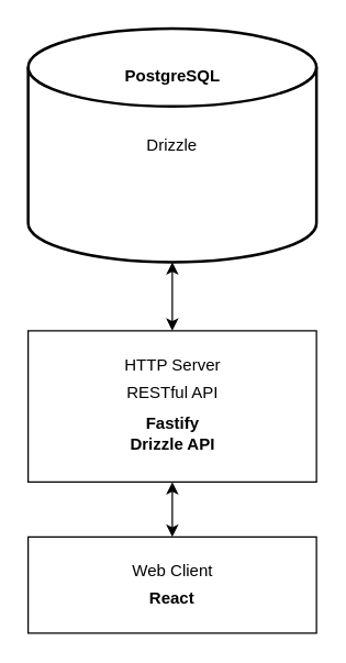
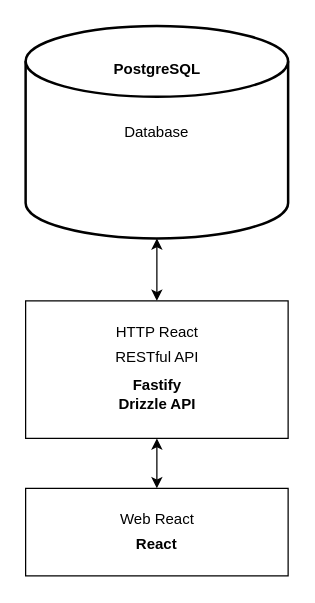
- <mxCell id="3" value="Drizzle" style="strokeWidth=2;html=1;shape=mxgraph.flowchart.database;whiteSpace=wrap;" vertex="1" parent="1"><mxGeometry x="20" y="20" width="210" height="170" as="geometry" /></mxCell>
+ <mxCell id="3" value="Database" style="strokeWidth=2;html=1;shape=mxgraph.flowchart.database;whiteSpace=wrap;" vertex="1" parent="1"><mxGeometry x="20" y="20" width="210" height="170" as="geometry" /></mxCell>
- <mxCell id="7" value="HTTP Server" style="text;html=1;align=center;verticalAlign=middle;whiteSpace=wrap;rounded=0;" vertex="1" parent="1"><mxGeometry x="87.5" y="250" width="75" height="30" as="geometry" /></mxCell>
+ <mxCell id="7" value="HTTP React" style="text;html=1;align=center;verticalAlign=middle;whiteSpace=wrap;rounded=0;" vertex="1" parent="1"><mxGeometry x="87.5" y="250" width="75" height="30" as="geometry" /></mxCell>
- <mxCell id="11" value="Web Client" style="text;html=1;align=center;verticalAlign=middle;whiteSpace=wrap;rounded=0;" vertex="1" parent="1"><mxGeometry x="88.75" y="400" width="72.5" height="30" as="geometry" /></mxCell>
+ <mxCell id="11" value="Web React" style="text;html=1;align=center;verticalAlign=middle;whiteSpace=wrap;rounded=0;" vertex="1" parent="1"><mxGeometry x="88.75" y="400" width="72.5" height="30" as="geometry" /></mxCell>
